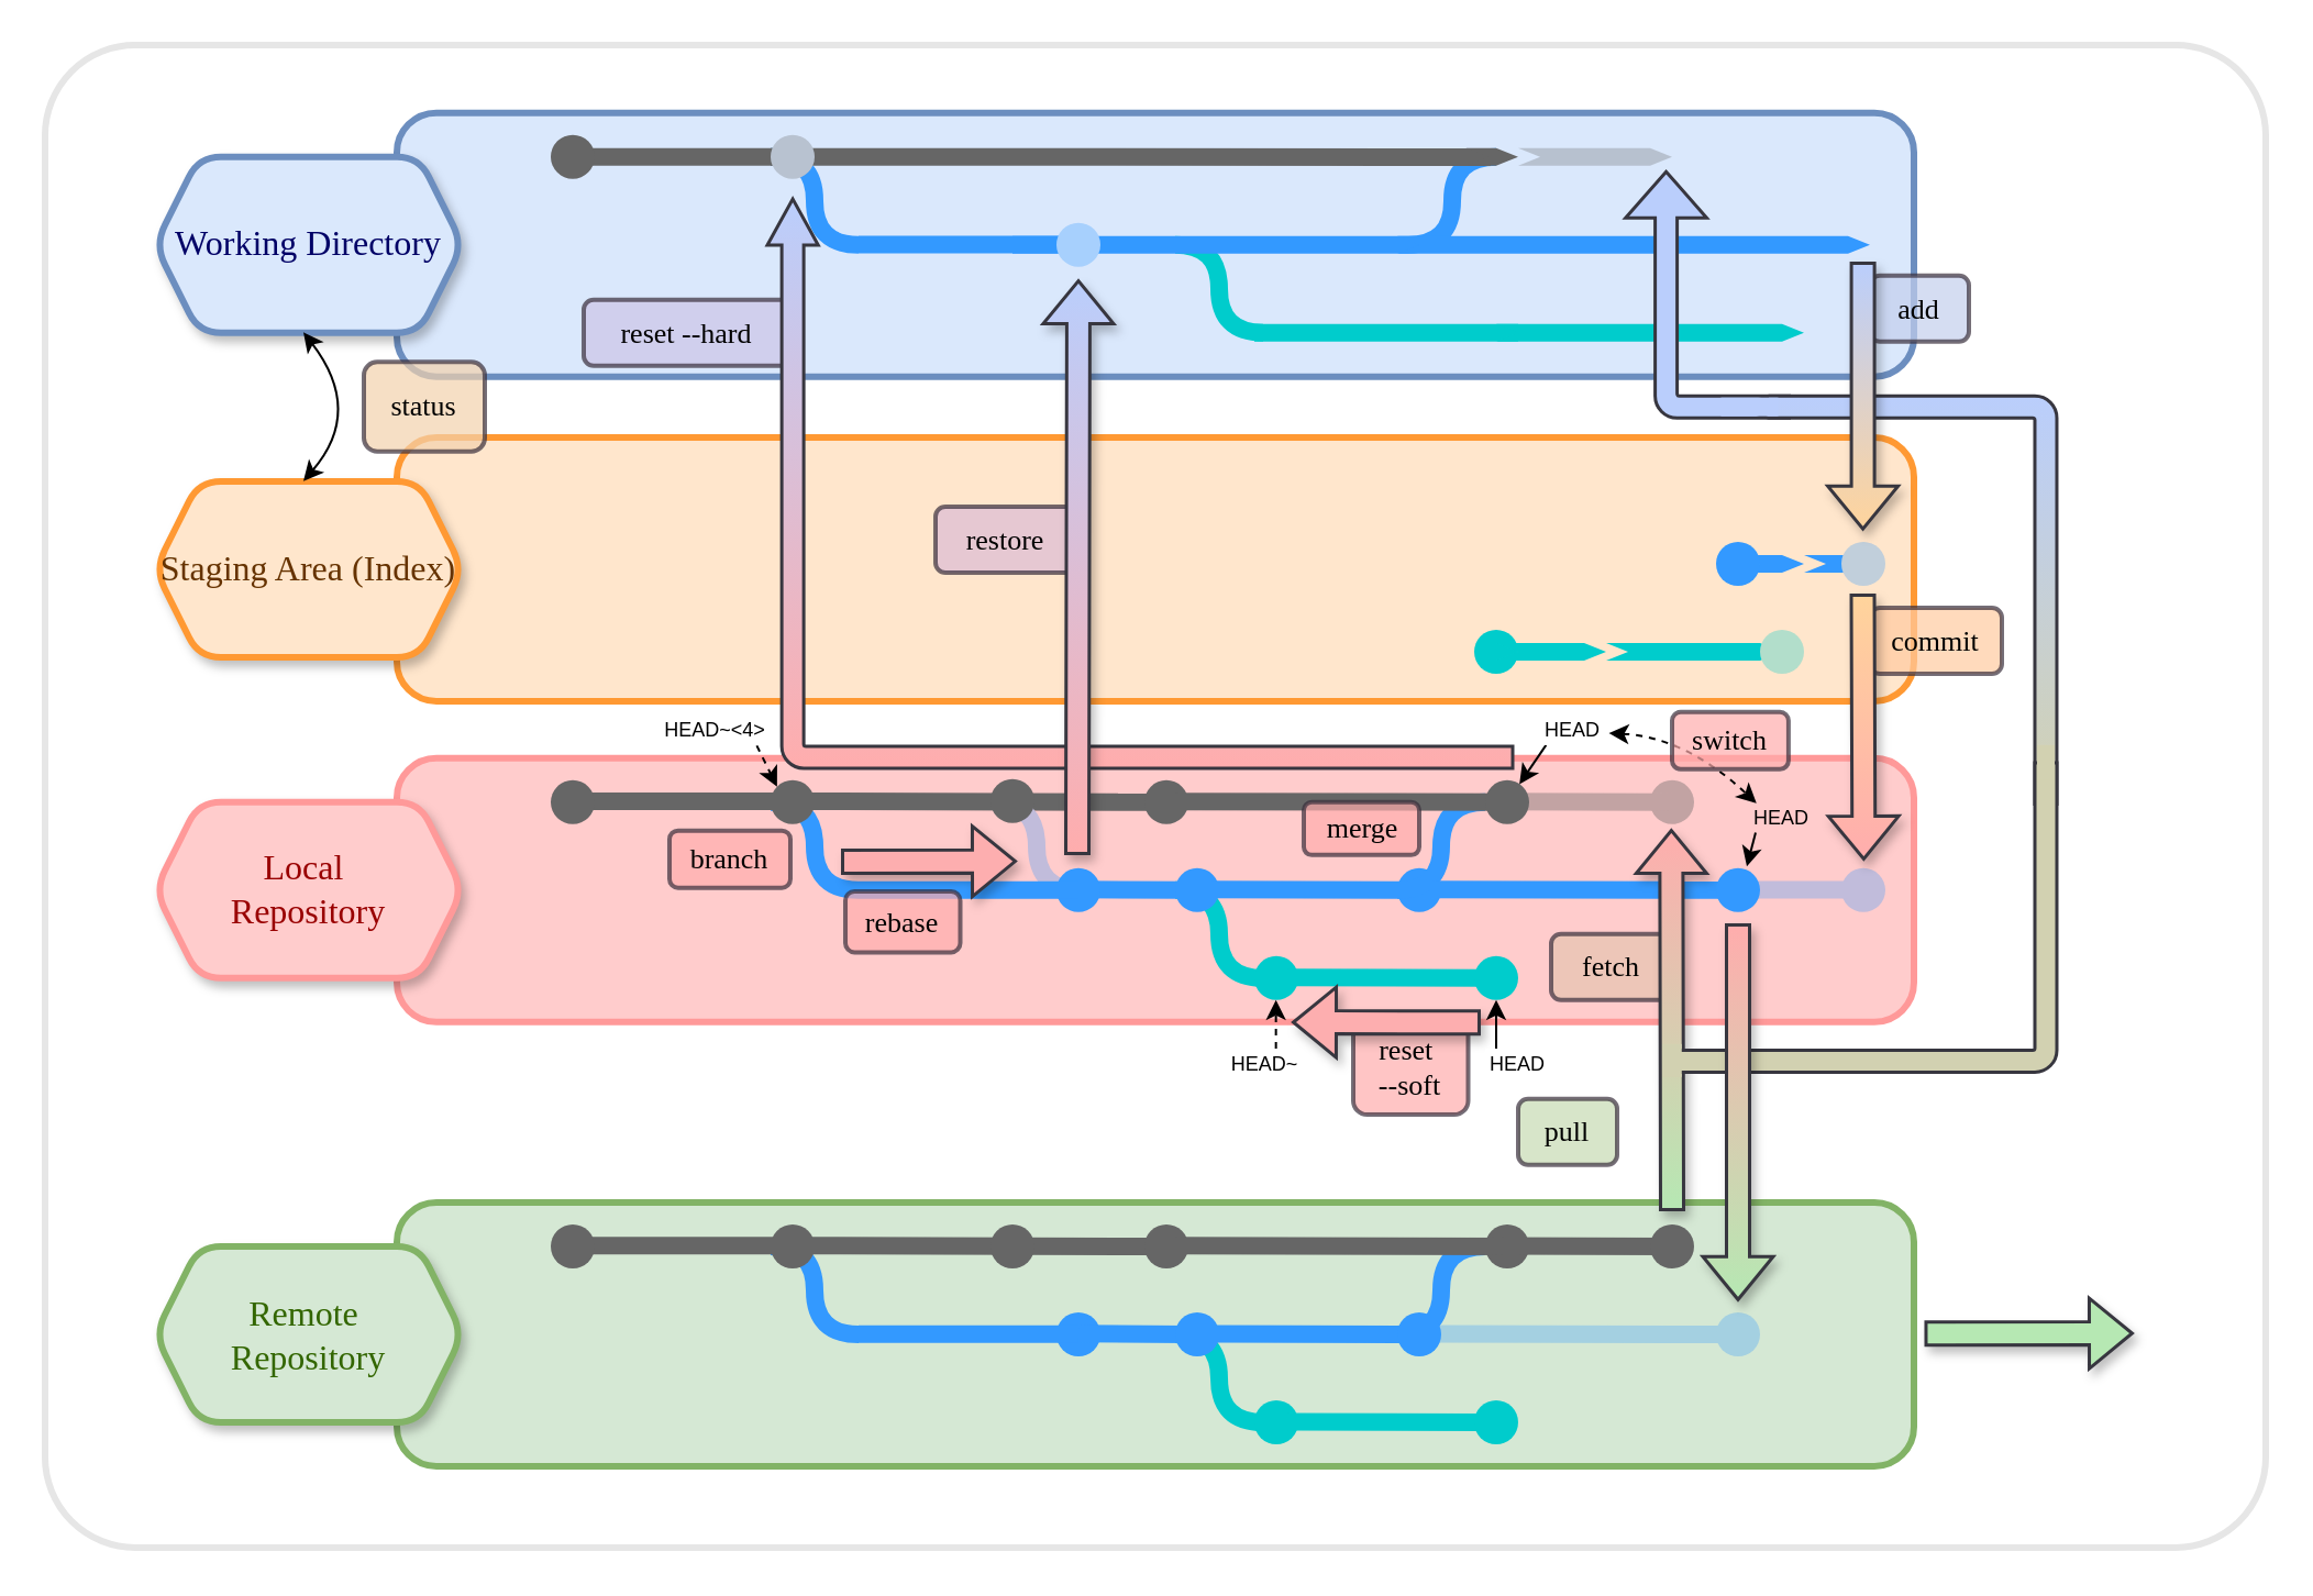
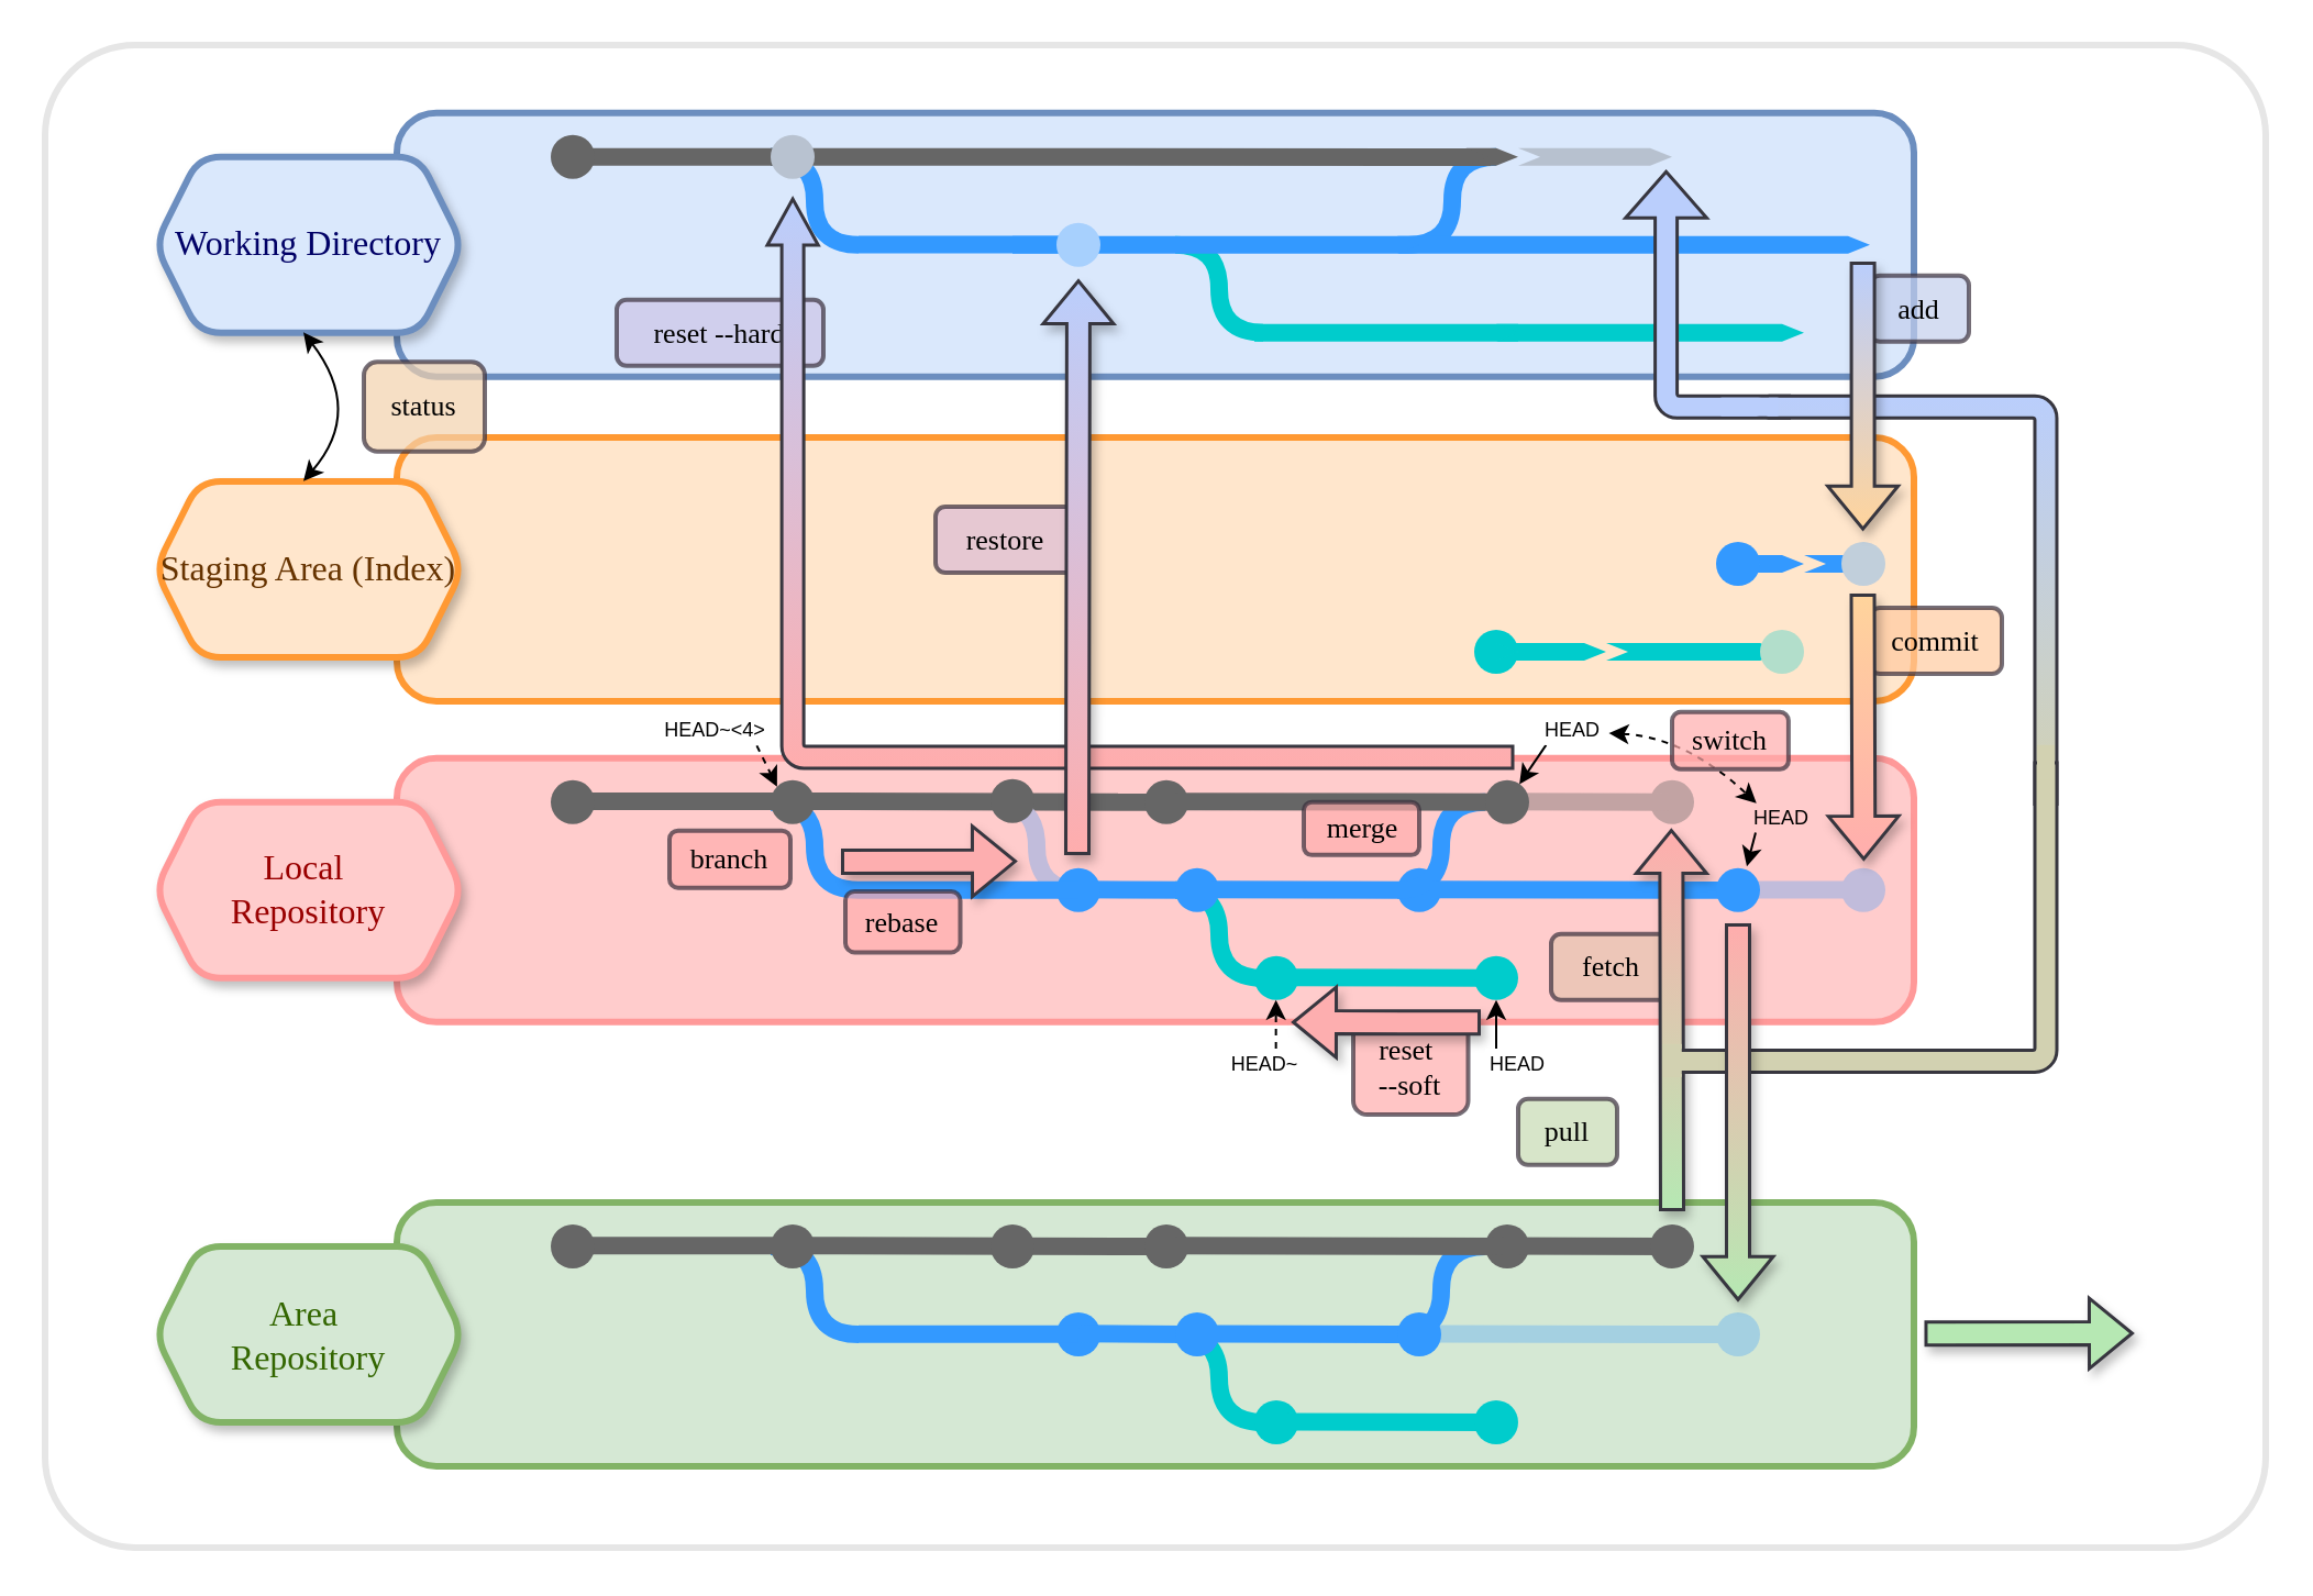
- <mxCell id="109" value="&lt;font face=&quot;Verdana&quot;&gt;&lt;span style=&quot;font-size: 13px;&quot;&gt;reset --hard&lt;/span&gt;&lt;/font&gt;" style="text;html=1;align=center;verticalAlign=middle;whiteSpace=wrap;rounded=1;strokeColor=#3a2f3c;fillColor=#ccc5e7;opacity=70;strokeWidth=2;perimeterSpacing=0;fontFamily=Helvetica;fontSize=12;fontColor=default;" vertex="1" parent="1"><mxGeometry x="265" y="135.85" width="94" height="30" as="geometry" /></mxCell>
+ <mxCell id="109" value="&lt;font face=&quot;Verdana&quot;&gt;&lt;span style=&quot;font-size: 13px;&quot;&gt;reset --hard&lt;/span&gt;&lt;/font&gt;" style="text;html=1;align=center;verticalAlign=middle;whiteSpace=wrap;rounded=1;strokeColor=#3a2f3c;fillColor=#ccc5e7;opacity=70;strokeWidth=2;perimeterSpacing=0;fontFamily=Helvetica;fontSize=12;fontColor=default;" vertex="1" parent="1"><mxGeometry x="280" y="135.85" width="94" height="30" as="geometry" /></mxCell>
- <mxCell id="11" value="&lt;span style=&quot;font-family: &amp;quot;Comic Sans MS&amp;quot;; font-size: 16px;&quot;&gt;&lt;font style=&quot;font-size: 16px;&quot;&gt;Remote&amp;nbsp;&lt;/font&gt;&lt;/span&gt;&lt;div style=&quot;font-family: &amp;quot;Comic Sans MS&amp;quot;; font-size: 16px;&quot;&gt;&lt;font style=&quot;font-size: 16px;&quot;&gt;Repository&lt;/font&gt;&lt;/div&gt;" style="shape=hexagon;perimeter=hexagonPerimeter2;whiteSpace=wrap;html=1;fixedSize=1;fillColor=#d5e8d4;strokeColor=#82b366;fontColor=#336600;strokeWidth=3;shadow=1;rounded=1;" parent="1" vertex="1"><mxGeometry x="70" y="566.5" width="140" height="80" as="geometry" /></mxCell>
+ <mxCell id="11" value="&lt;span style=&quot;font-family: &amp;quot;Comic Sans MS&amp;quot;; font-size: 16px;&quot;&gt;&lt;font style=&quot;font-size: 16px;&quot;&gt;Area&amp;nbsp;&lt;/font&gt;&lt;/span&gt;&lt;div style=&quot;font-family: &amp;quot;Comic Sans MS&amp;quot;; font-size: 16px;&quot;&gt;&lt;font style=&quot;font-size: 16px;&quot;&gt;Repository&lt;/font&gt;&lt;/div&gt;" style="shape=hexagon;perimeter=hexagonPerimeter2;whiteSpace=wrap;html=1;fixedSize=1;fillColor=#d5e8d4;strokeColor=#82b366;fontColor=#336600;strokeWidth=3;shadow=1;rounded=1;" parent="1" vertex="1"><mxGeometry x="70" y="566.5" width="140" height="80" as="geometry" /></mxCell>
